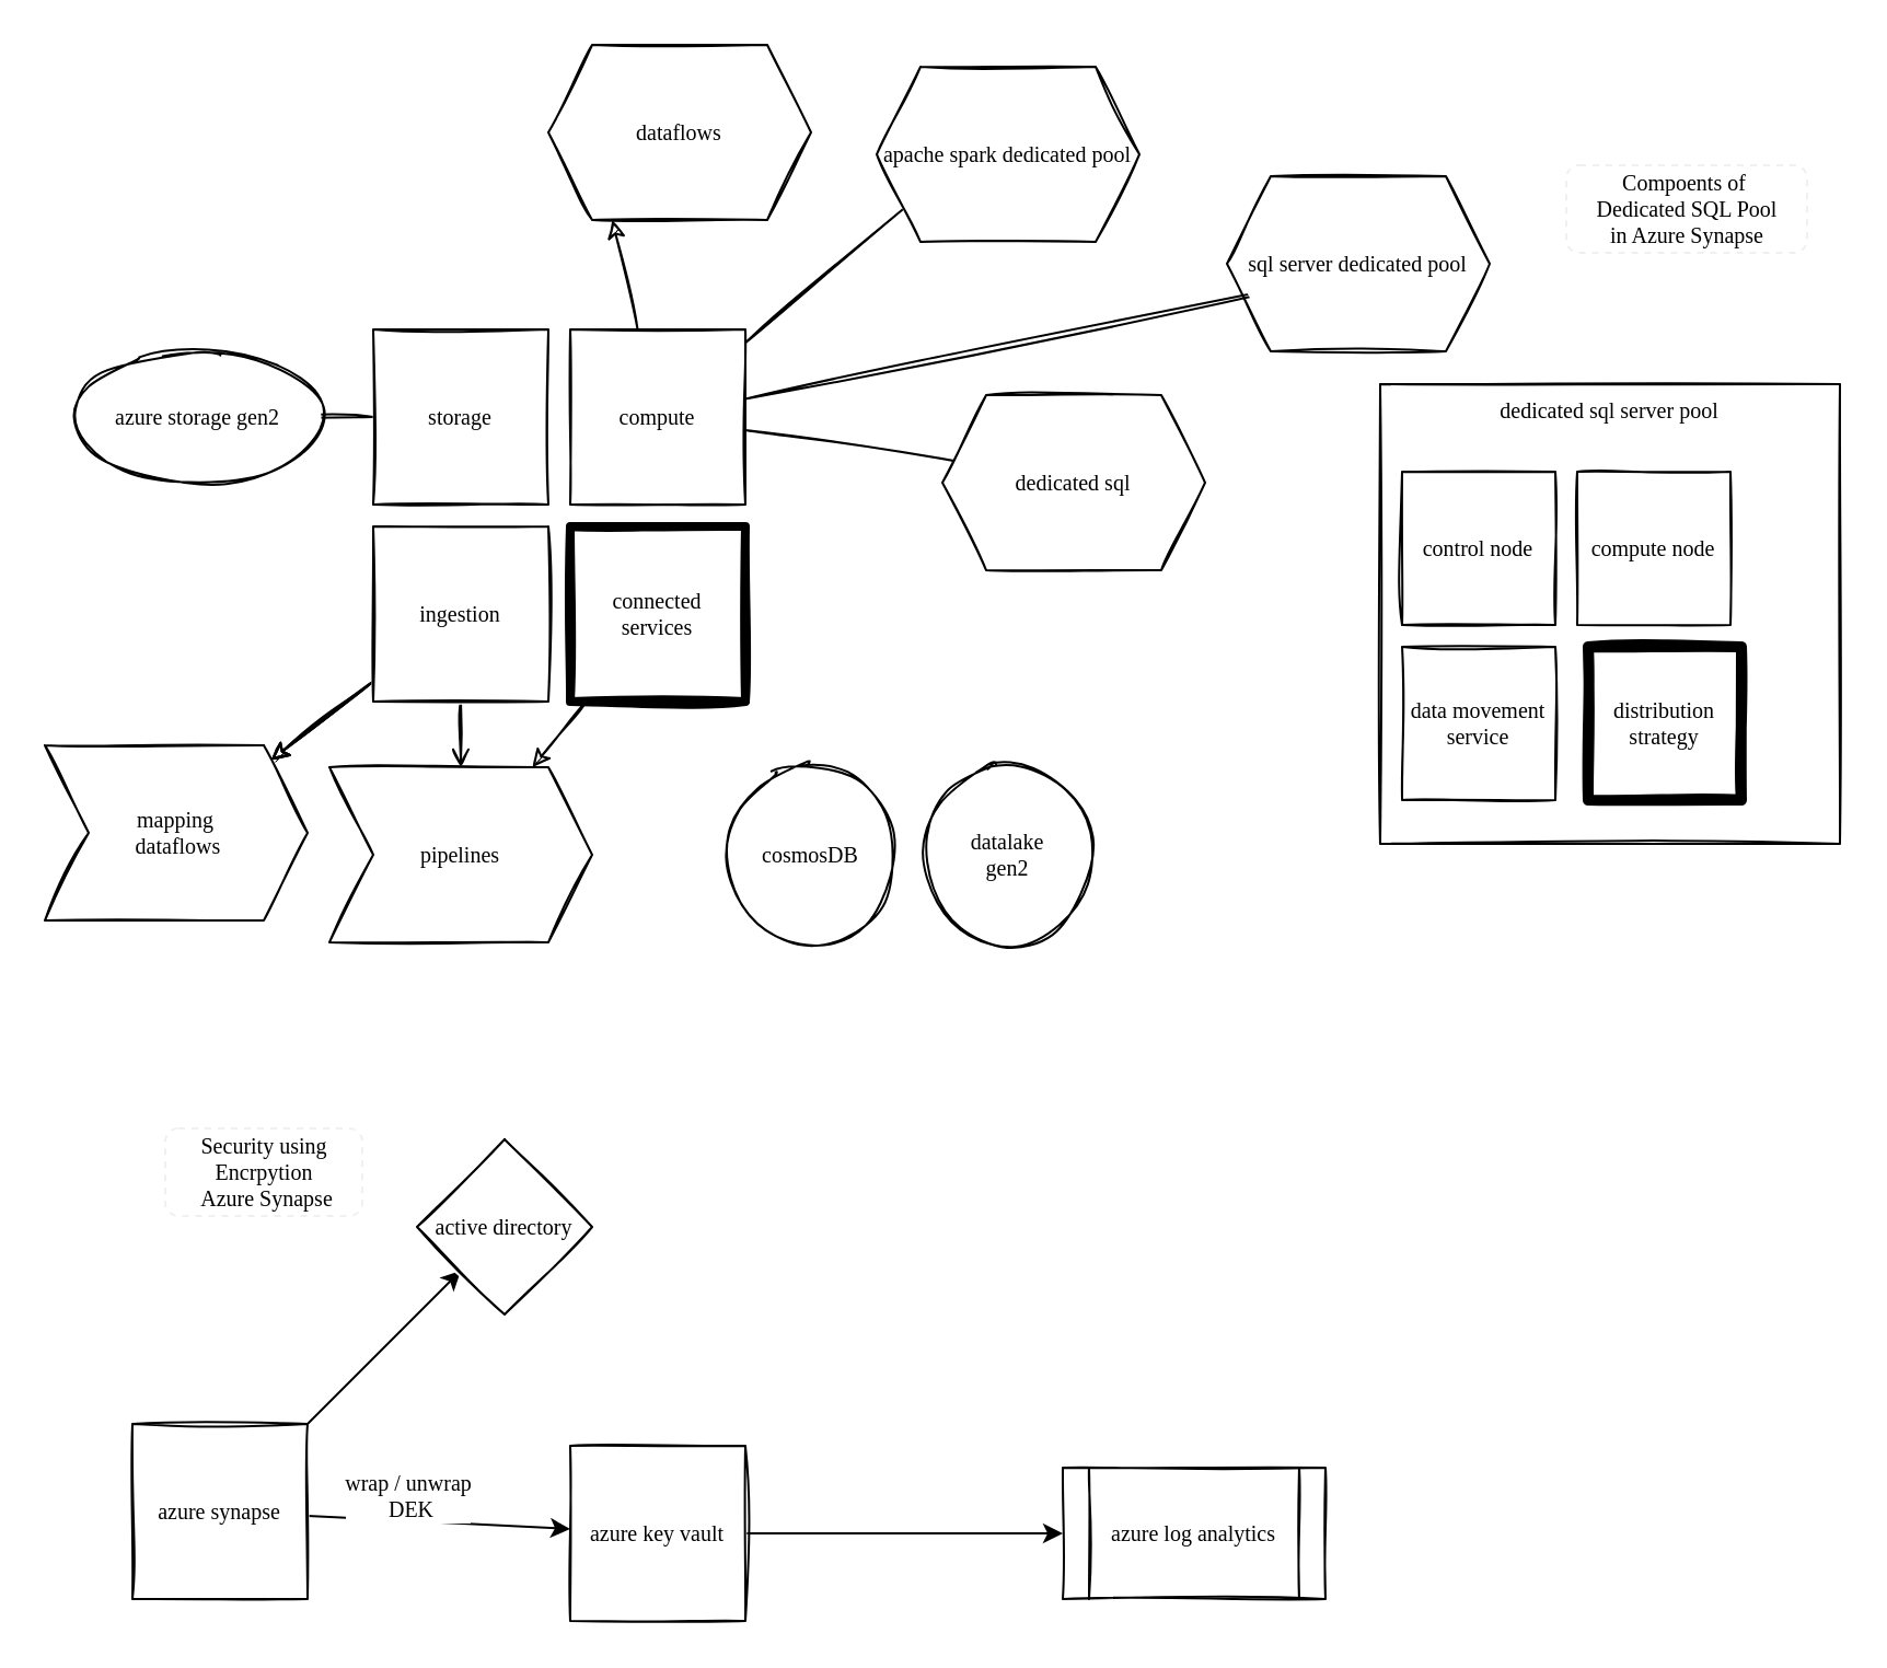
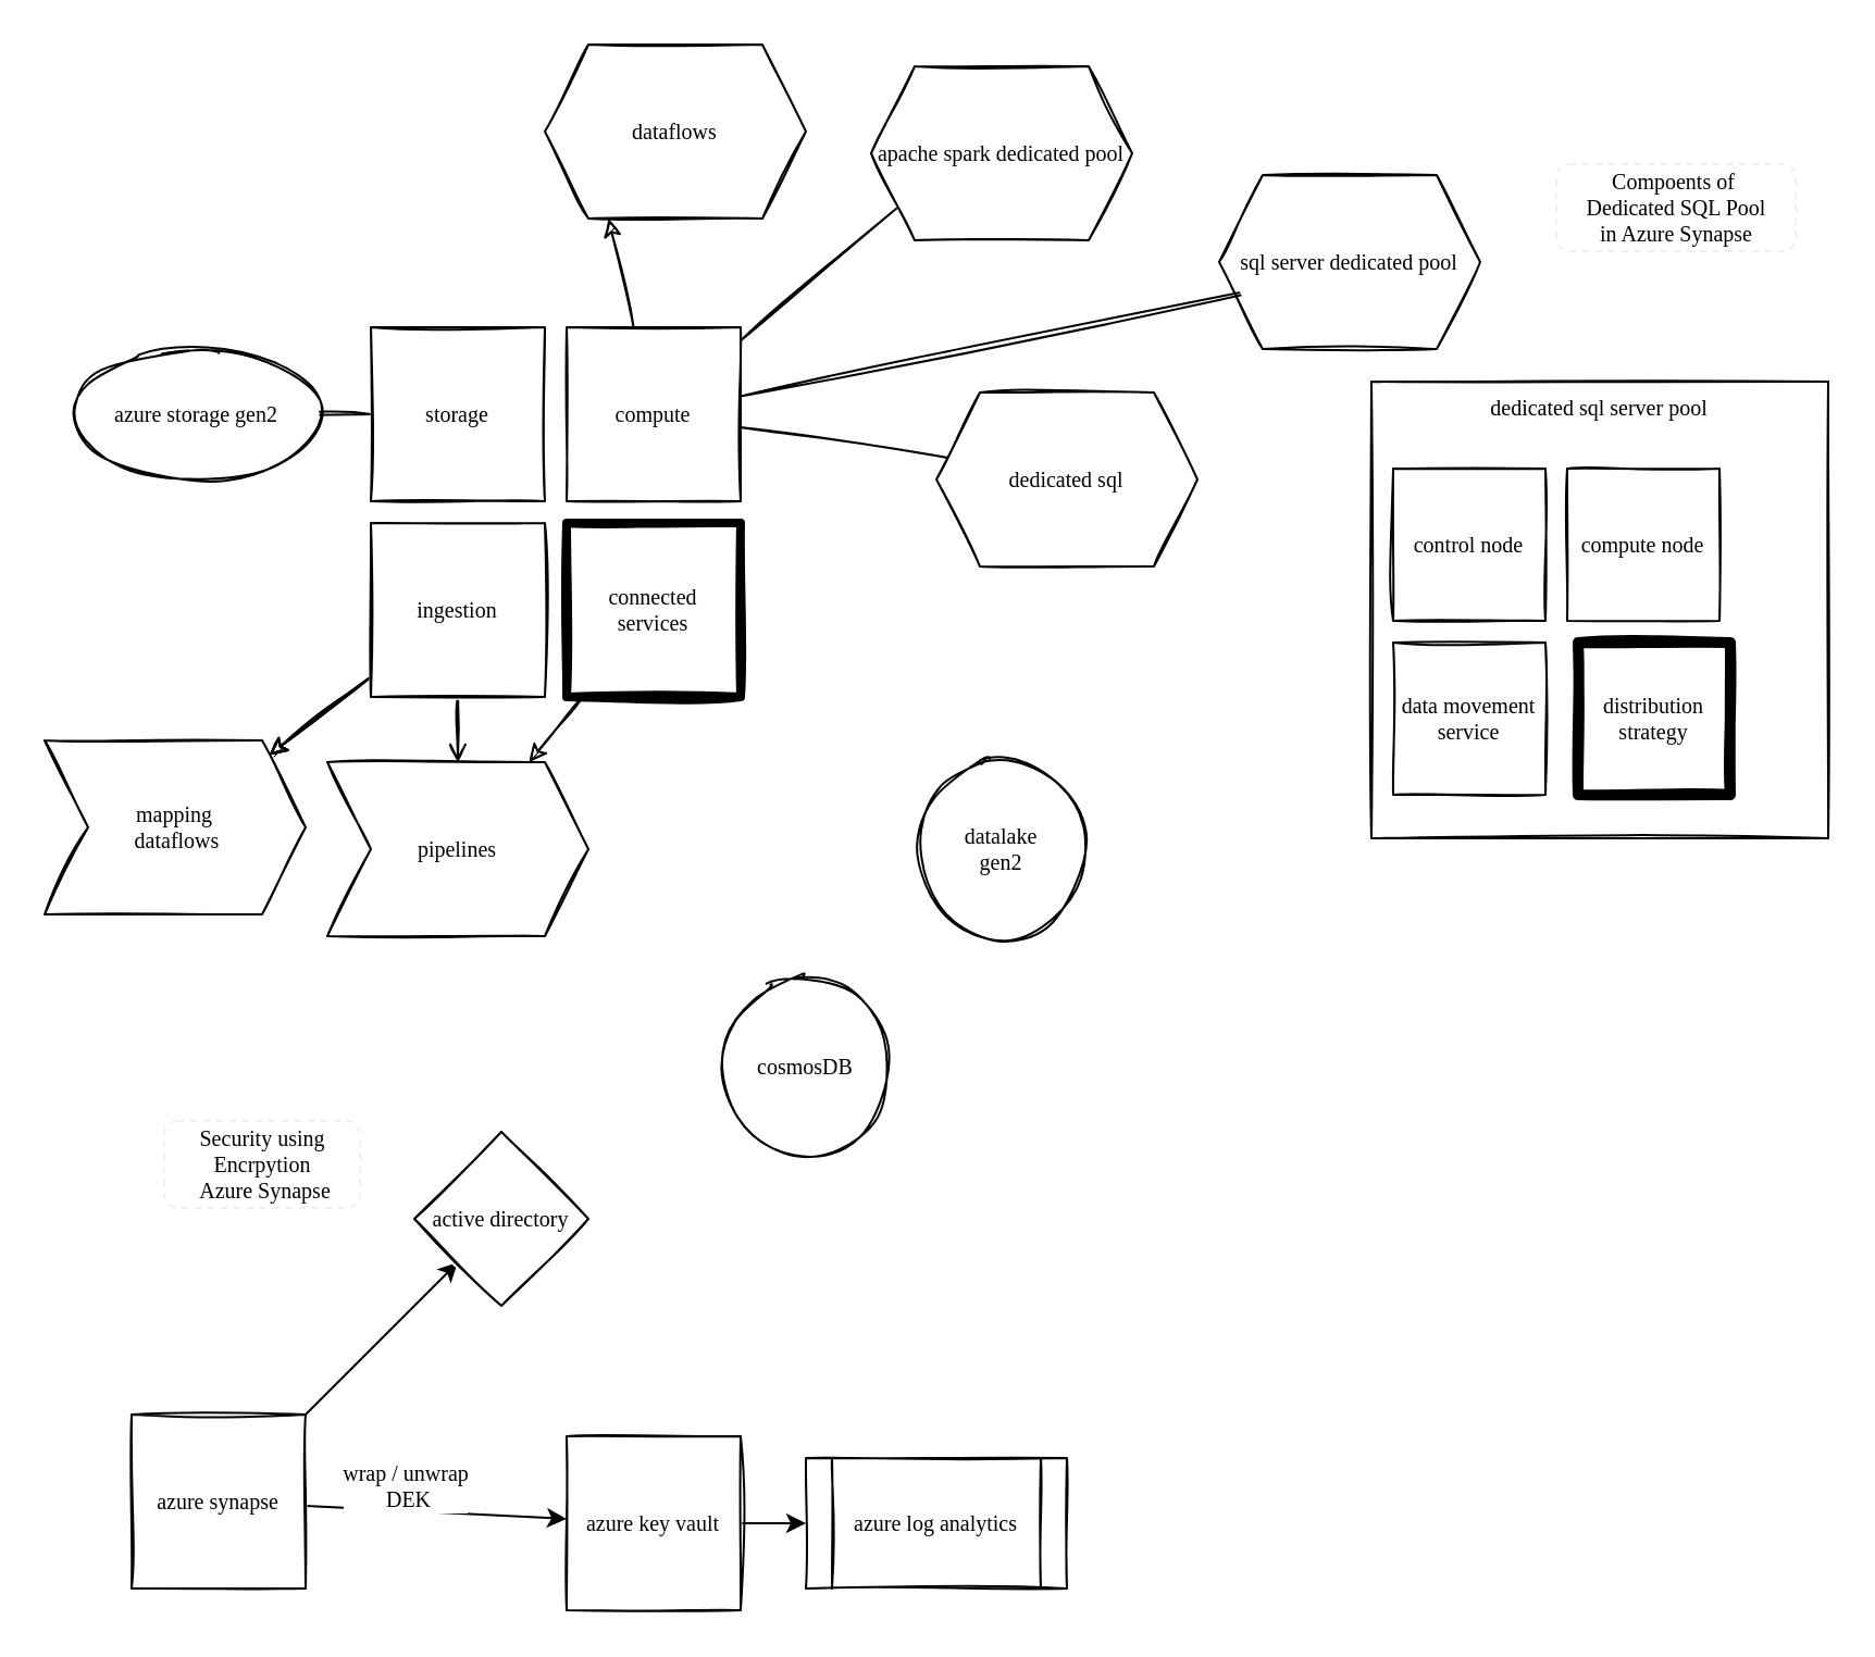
- <mxCell id="23" value="cosmosDB" style="ellipse;whiteSpace=wrap;html=1;aspect=fixed;sketch=1;strokeWidth=1;fontFamily=Comic Sans MS;fontSize=10;" parent="1" vertex="1"><mxGeometry x="330" y="350" width="80" height="80" as="geometry" /></mxCell>
+ <mxCell id="23" value="cosmosDB" style="ellipse;whiteSpace=wrap;html=1;aspect=fixed;sketch=1;strokeWidth=1;fontFamily=Comic Sans MS;fontSize=10;" parent="1" vertex="1"><mxGeometry x="330" y="450" width="80" height="80" as="geometry" /></mxCell>
- <mxCell id="40" value="azure log analytics" style="shape=process;whiteSpace=wrap;html=1;backgroundOutline=1;sketch=1;fontFamily=Comic Sans MS;fontSize=10;" parent="1" vertex="1"><mxGeometry x="485" y="670" width="120" height="60" as="geometry" /></mxCell>
+ <mxCell id="40" value="azure log analytics" style="shape=process;whiteSpace=wrap;html=1;backgroundOutline=1;sketch=1;fontFamily=Comic Sans MS;fontSize=10;" parent="1" vertex="1"><mxGeometry x="370" y="670" width="120" height="60" as="geometry" /></mxCell>
